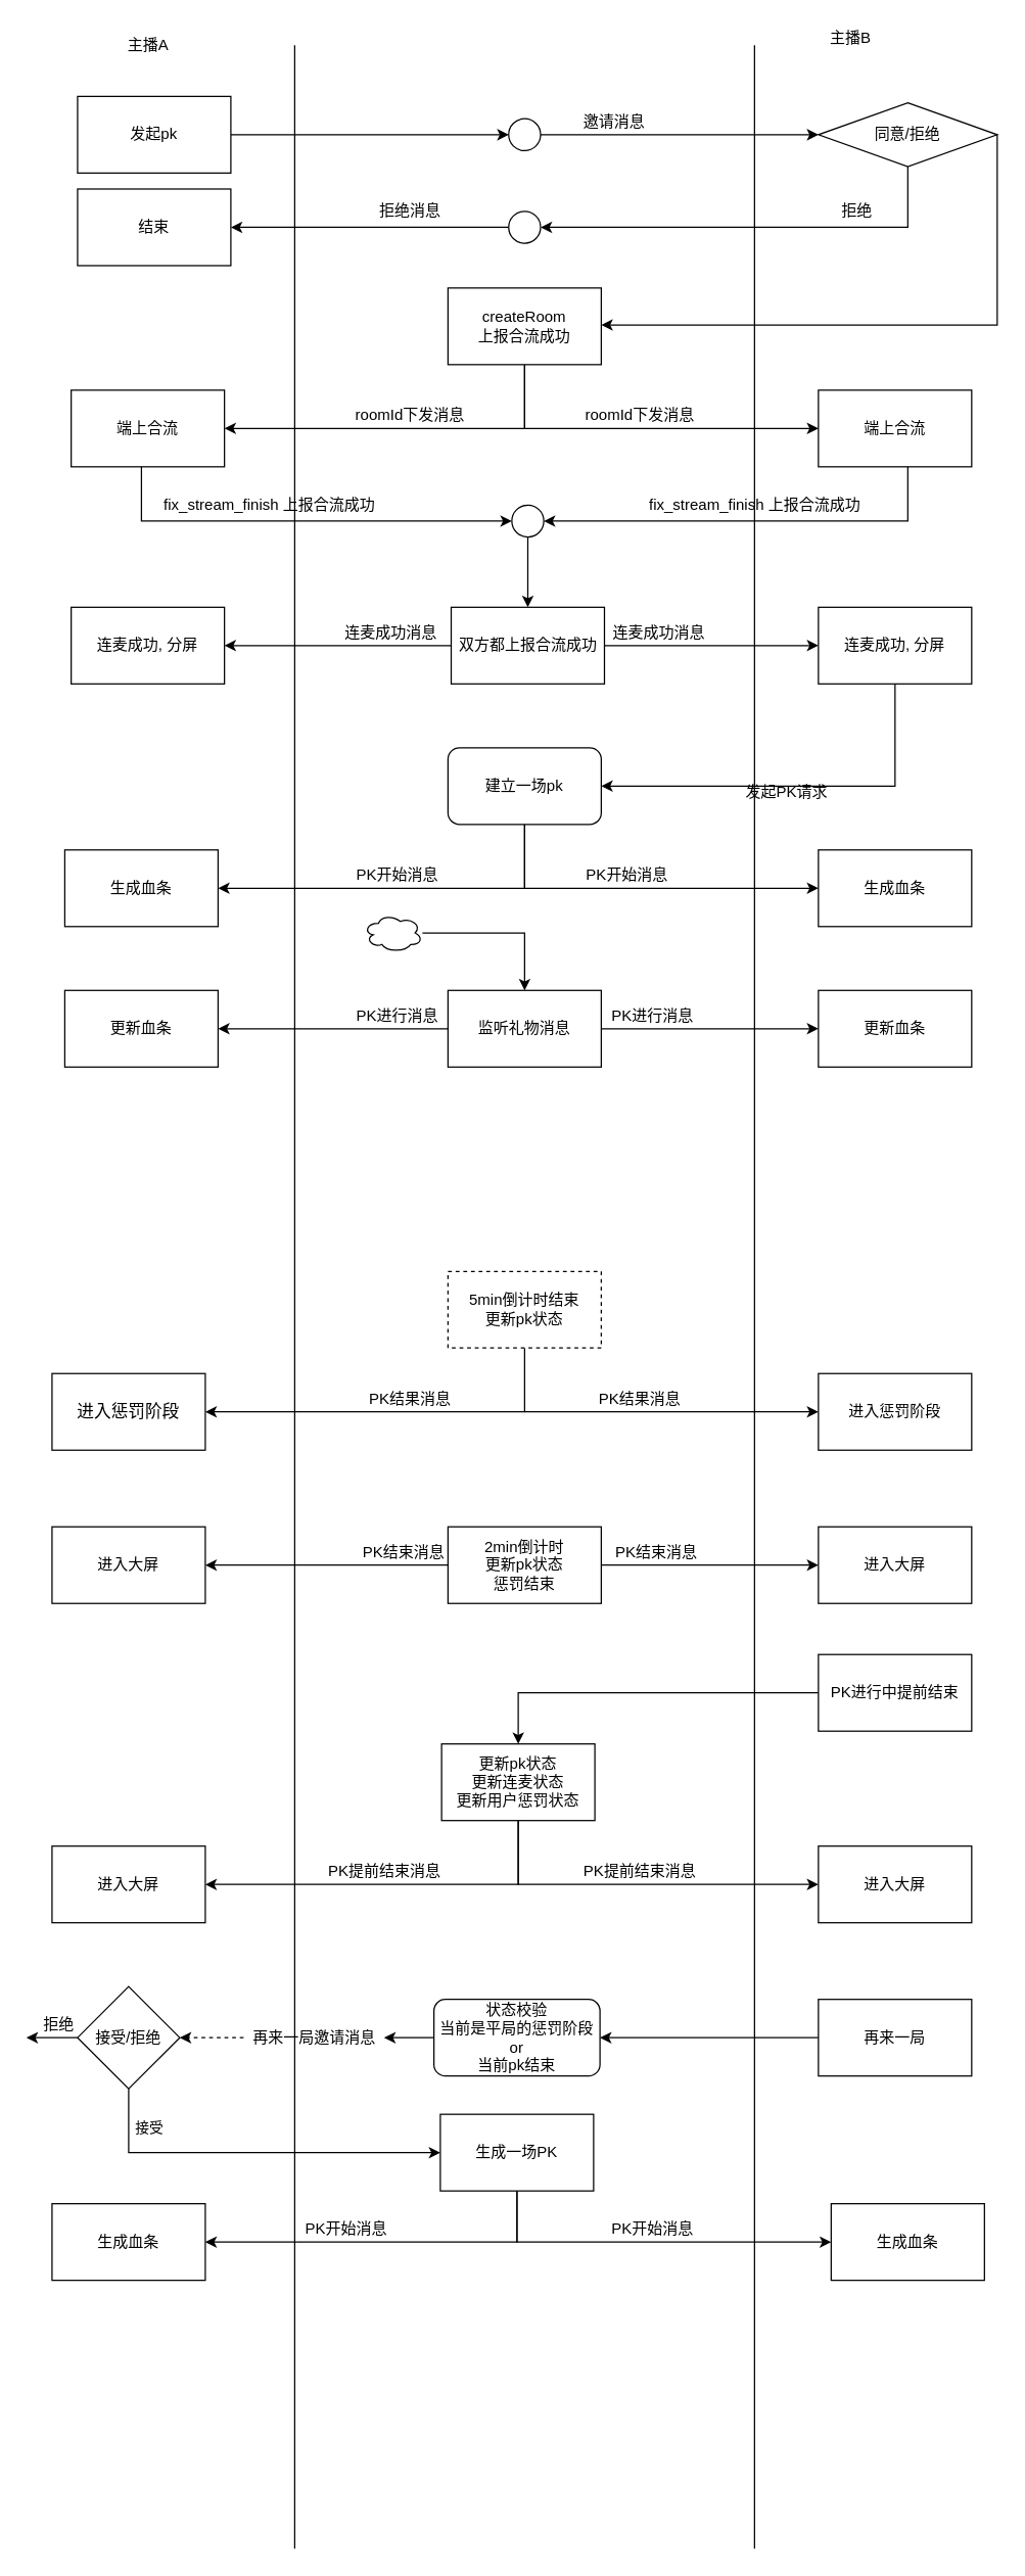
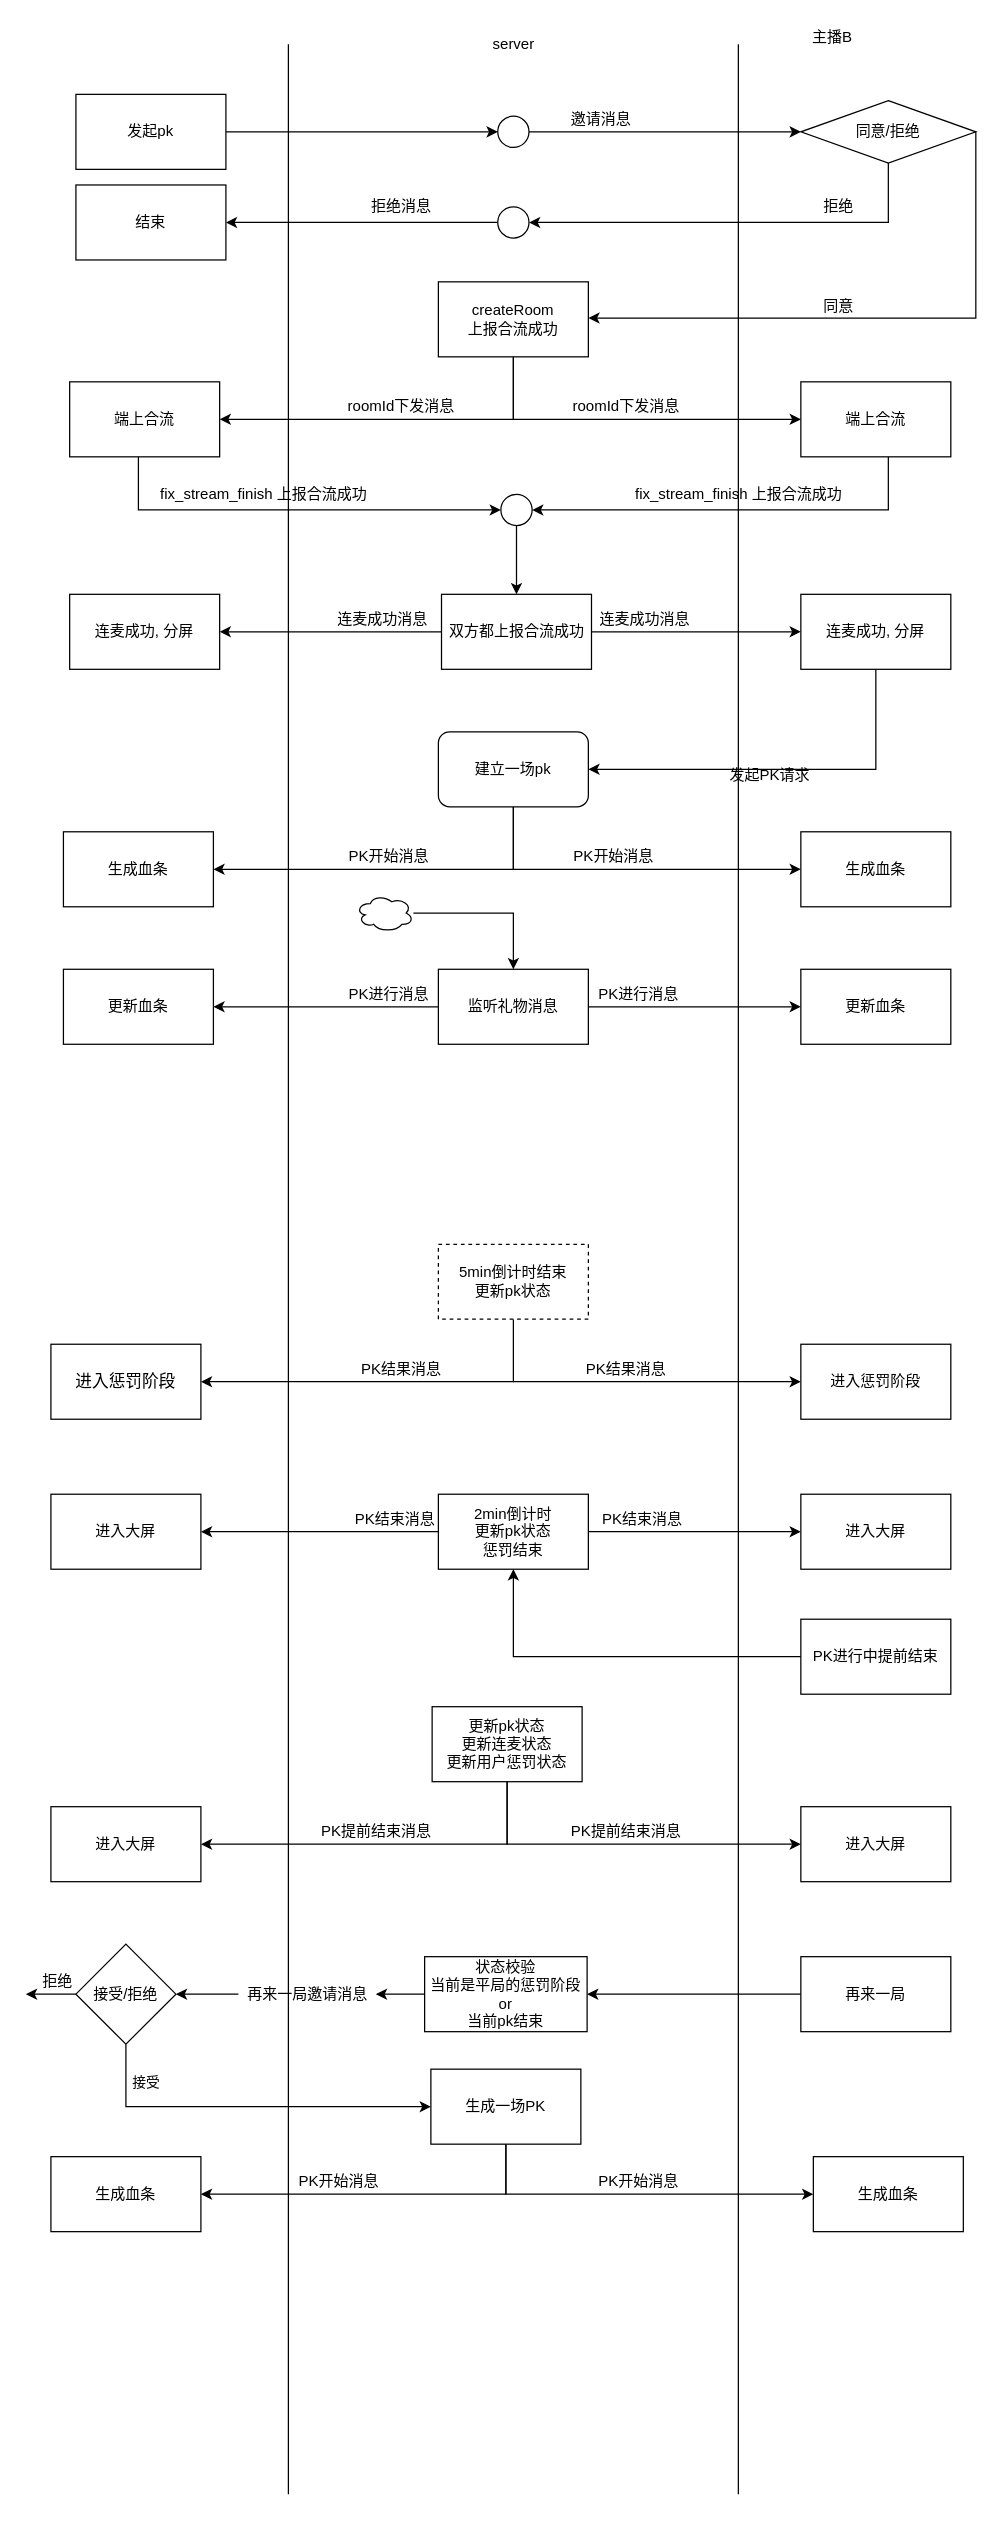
- <mxCell id="2" value="主播A" style="text;html=1;align=center;verticalAlign=middle;resizable=0;points=[];autosize=1;" vertex="1" parent="1"><mxGeometry x="90" y="25" width="50" height="20" as="geometry" /></mxCell>
+ <mxCell id="4" value="server" style="text;html=1;align=center;verticalAlign=middle;resizable=0;points=[];autosize=1;" vertex="1" parent="1"><mxGeometry x="385" y="25" width="50" height="20" as="geometry" /></mxCell>
+ <mxCell id="17" value="同意" style="text;html=1;align=center;verticalAlign=middle;resizable=0;points=[];autosize=1;" vertex="1" parent="1"><mxGeometry x="650" y="235" width="40" height="20" as="geometry" /></mxCell>
- <mxCell id="69" style="edgeStyle=orthogonalEdgeStyle;rounded=0;orthogonalLoop=1;jettySize=auto;html=1;" edge="1" parent="1" source="70" target="73"><mxGeometry relative="1" as="geometry" /></mxCell>
+ <mxCell id="69" style="edgeStyle=orthogonalEdgeStyle;rounded=0;orthogonalLoop=1;jettySize=auto;html=1;" edge="1" parent="1" source="70" target="64"><mxGeometry relative="1" as="geometry" /></mxCell>
- <mxCell id="81" style="edgeStyle=orthogonalEdgeStyle;rounded=0;orthogonalLoop=1;jettySize=auto;html=1;entryX=1;entryY=0.5;entryDx=0;entryDy=0;dashed=1;" edge="1" parent="1" source="93" target="89"><mxGeometry relative="1" as="geometry"><mxPoint x="160" y="1595" as="targetPoint" /><Array as="points" /></mxGeometry></mxCell>
+ <mxCell id="81" style="edgeStyle=orthogonalEdgeStyle;rounded=0;orthogonalLoop=1;jettySize=auto;html=1;entryX=1;entryY=0.5;entryDx=0;entryDy=0;" edge="1" parent="1" source="93" target="89"><mxGeometry relative="1" as="geometry"><mxPoint x="160" y="1595" as="targetPoint" /><Array as="points" /></mxGeometry></mxCell>
- <mxCell id="82" value="状态校验&lt;br&gt;当前是平局的惩罚阶段&lt;br&gt;or&lt;br&gt;当前pk结束" style="whiteSpace=wrap;html=1;rounded=1;" vertex="1" parent="1"><mxGeometry x="339" y="1565" width="130" height="60" as="geometry" /></mxCell>
+ <mxCell id="82" value="状态校验&lt;br&gt;当前是平局的惩罚阶段&lt;br&gt;or&lt;br&gt;当前pk结束" style="whiteSpace=wrap;html=1;" vertex="1" parent="1"><mxGeometry x="339" y="1565" width="130" height="60" as="geometry" /></mxCell>
